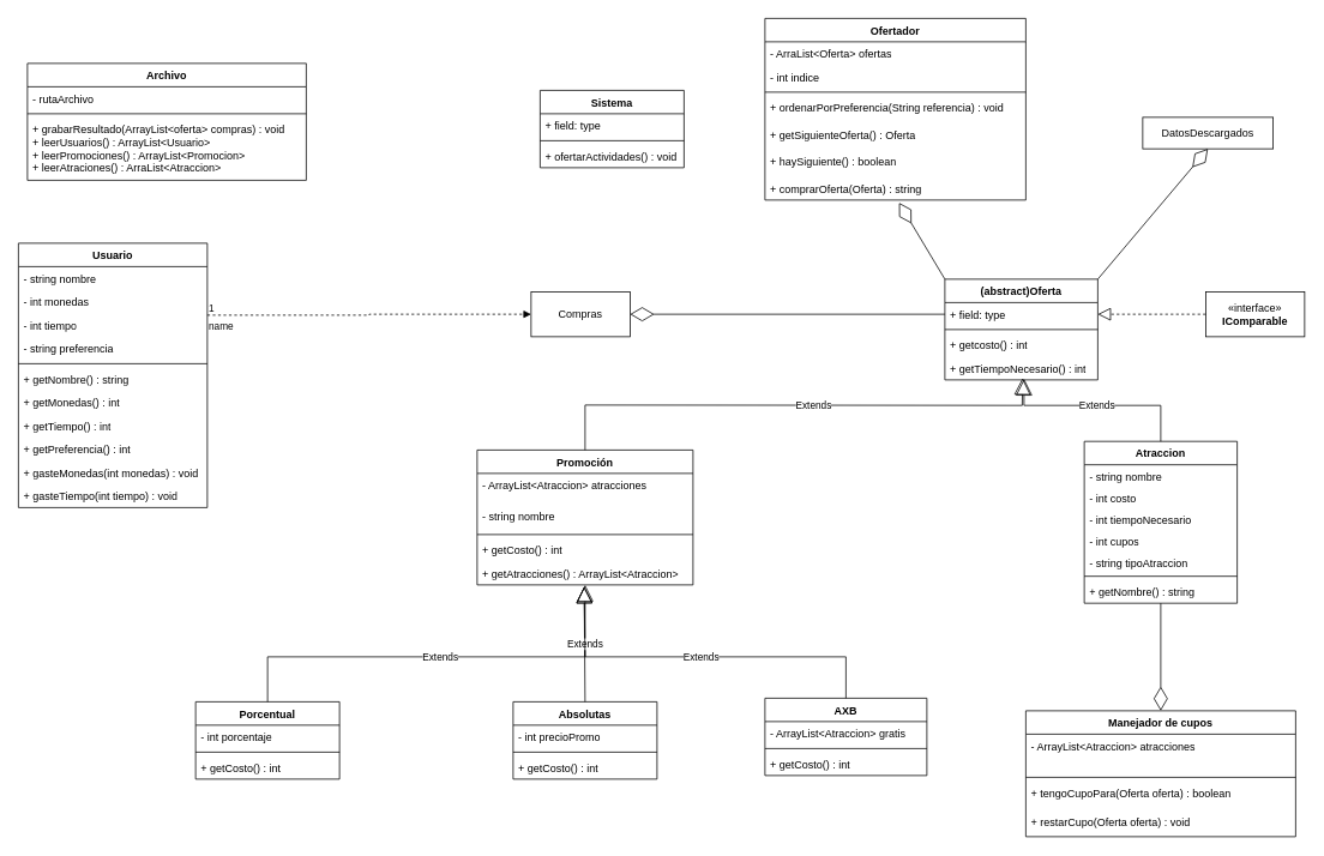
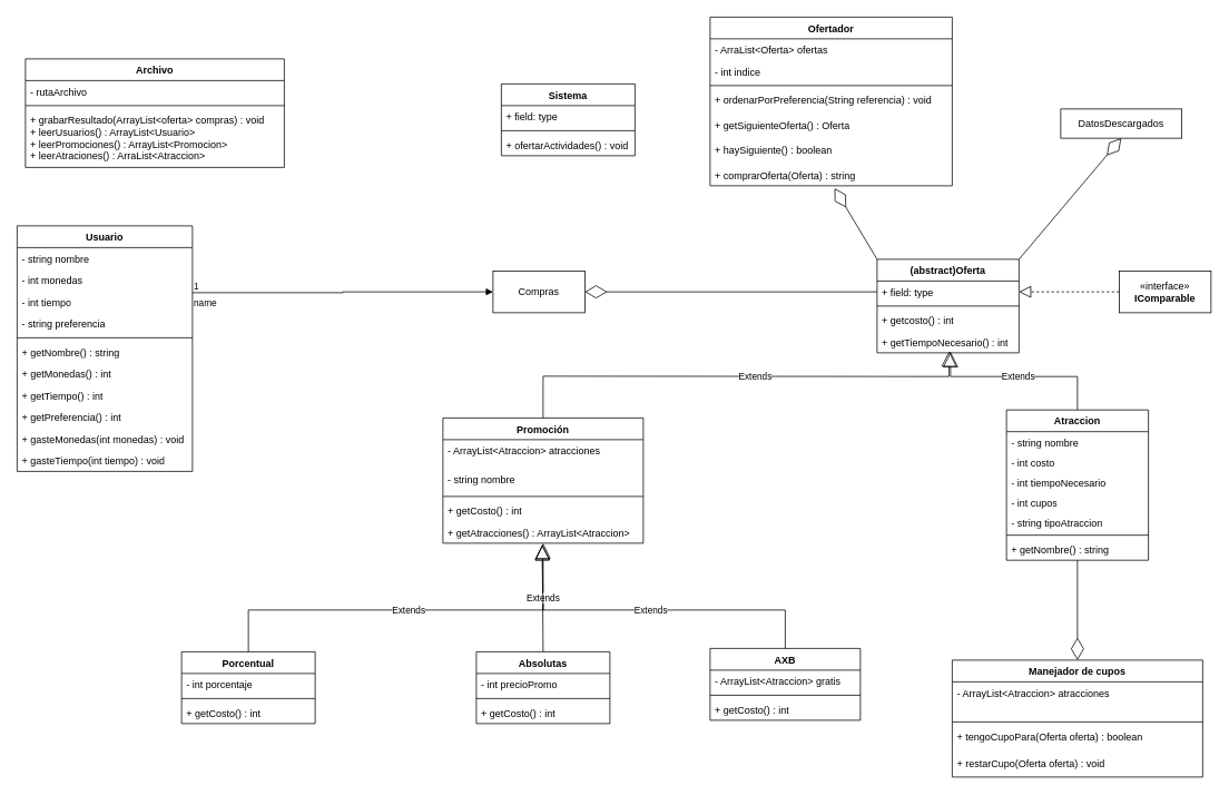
- <mxCell id="64" value="name" style="endArrow=block;endFill=1;html=1;edgeStyle=orthogonalEdgeStyle;align=left;verticalAlign=top;rounded=0;entryX=0;entryY=0.5;entryDx=0;entryDy=0;exitX=1;exitY=0.077;exitDx=0;exitDy=0;exitPerimeter=0;dashed=1;" edge="1" parent="1" source="5" target="40"><mxGeometry x="-1" relative="1" as="geometry"><mxPoint x="610" y="580" as="sourcePoint" /><mxPoint x="770" y="580" as="targetPoint" /></mxGeometry></mxCell>
+ <mxCell id="64" value="name" style="endArrow=block;endFill=1;html=1;edgeStyle=orthogonalEdgeStyle;align=left;verticalAlign=top;rounded=0;entryX=0;entryY=0.5;entryDx=0;entryDy=0;exitX=1;exitY=0.077;exitDx=0;exitDy=0;exitPerimeter=0;" edge="1" parent="1" source="5" target="40"><mxGeometry x="-1" relative="1" as="geometry"><mxPoint x="610" y="580" as="sourcePoint" /><mxPoint x="770" y="580" as="targetPoint" /></mxGeometry></mxCell>
